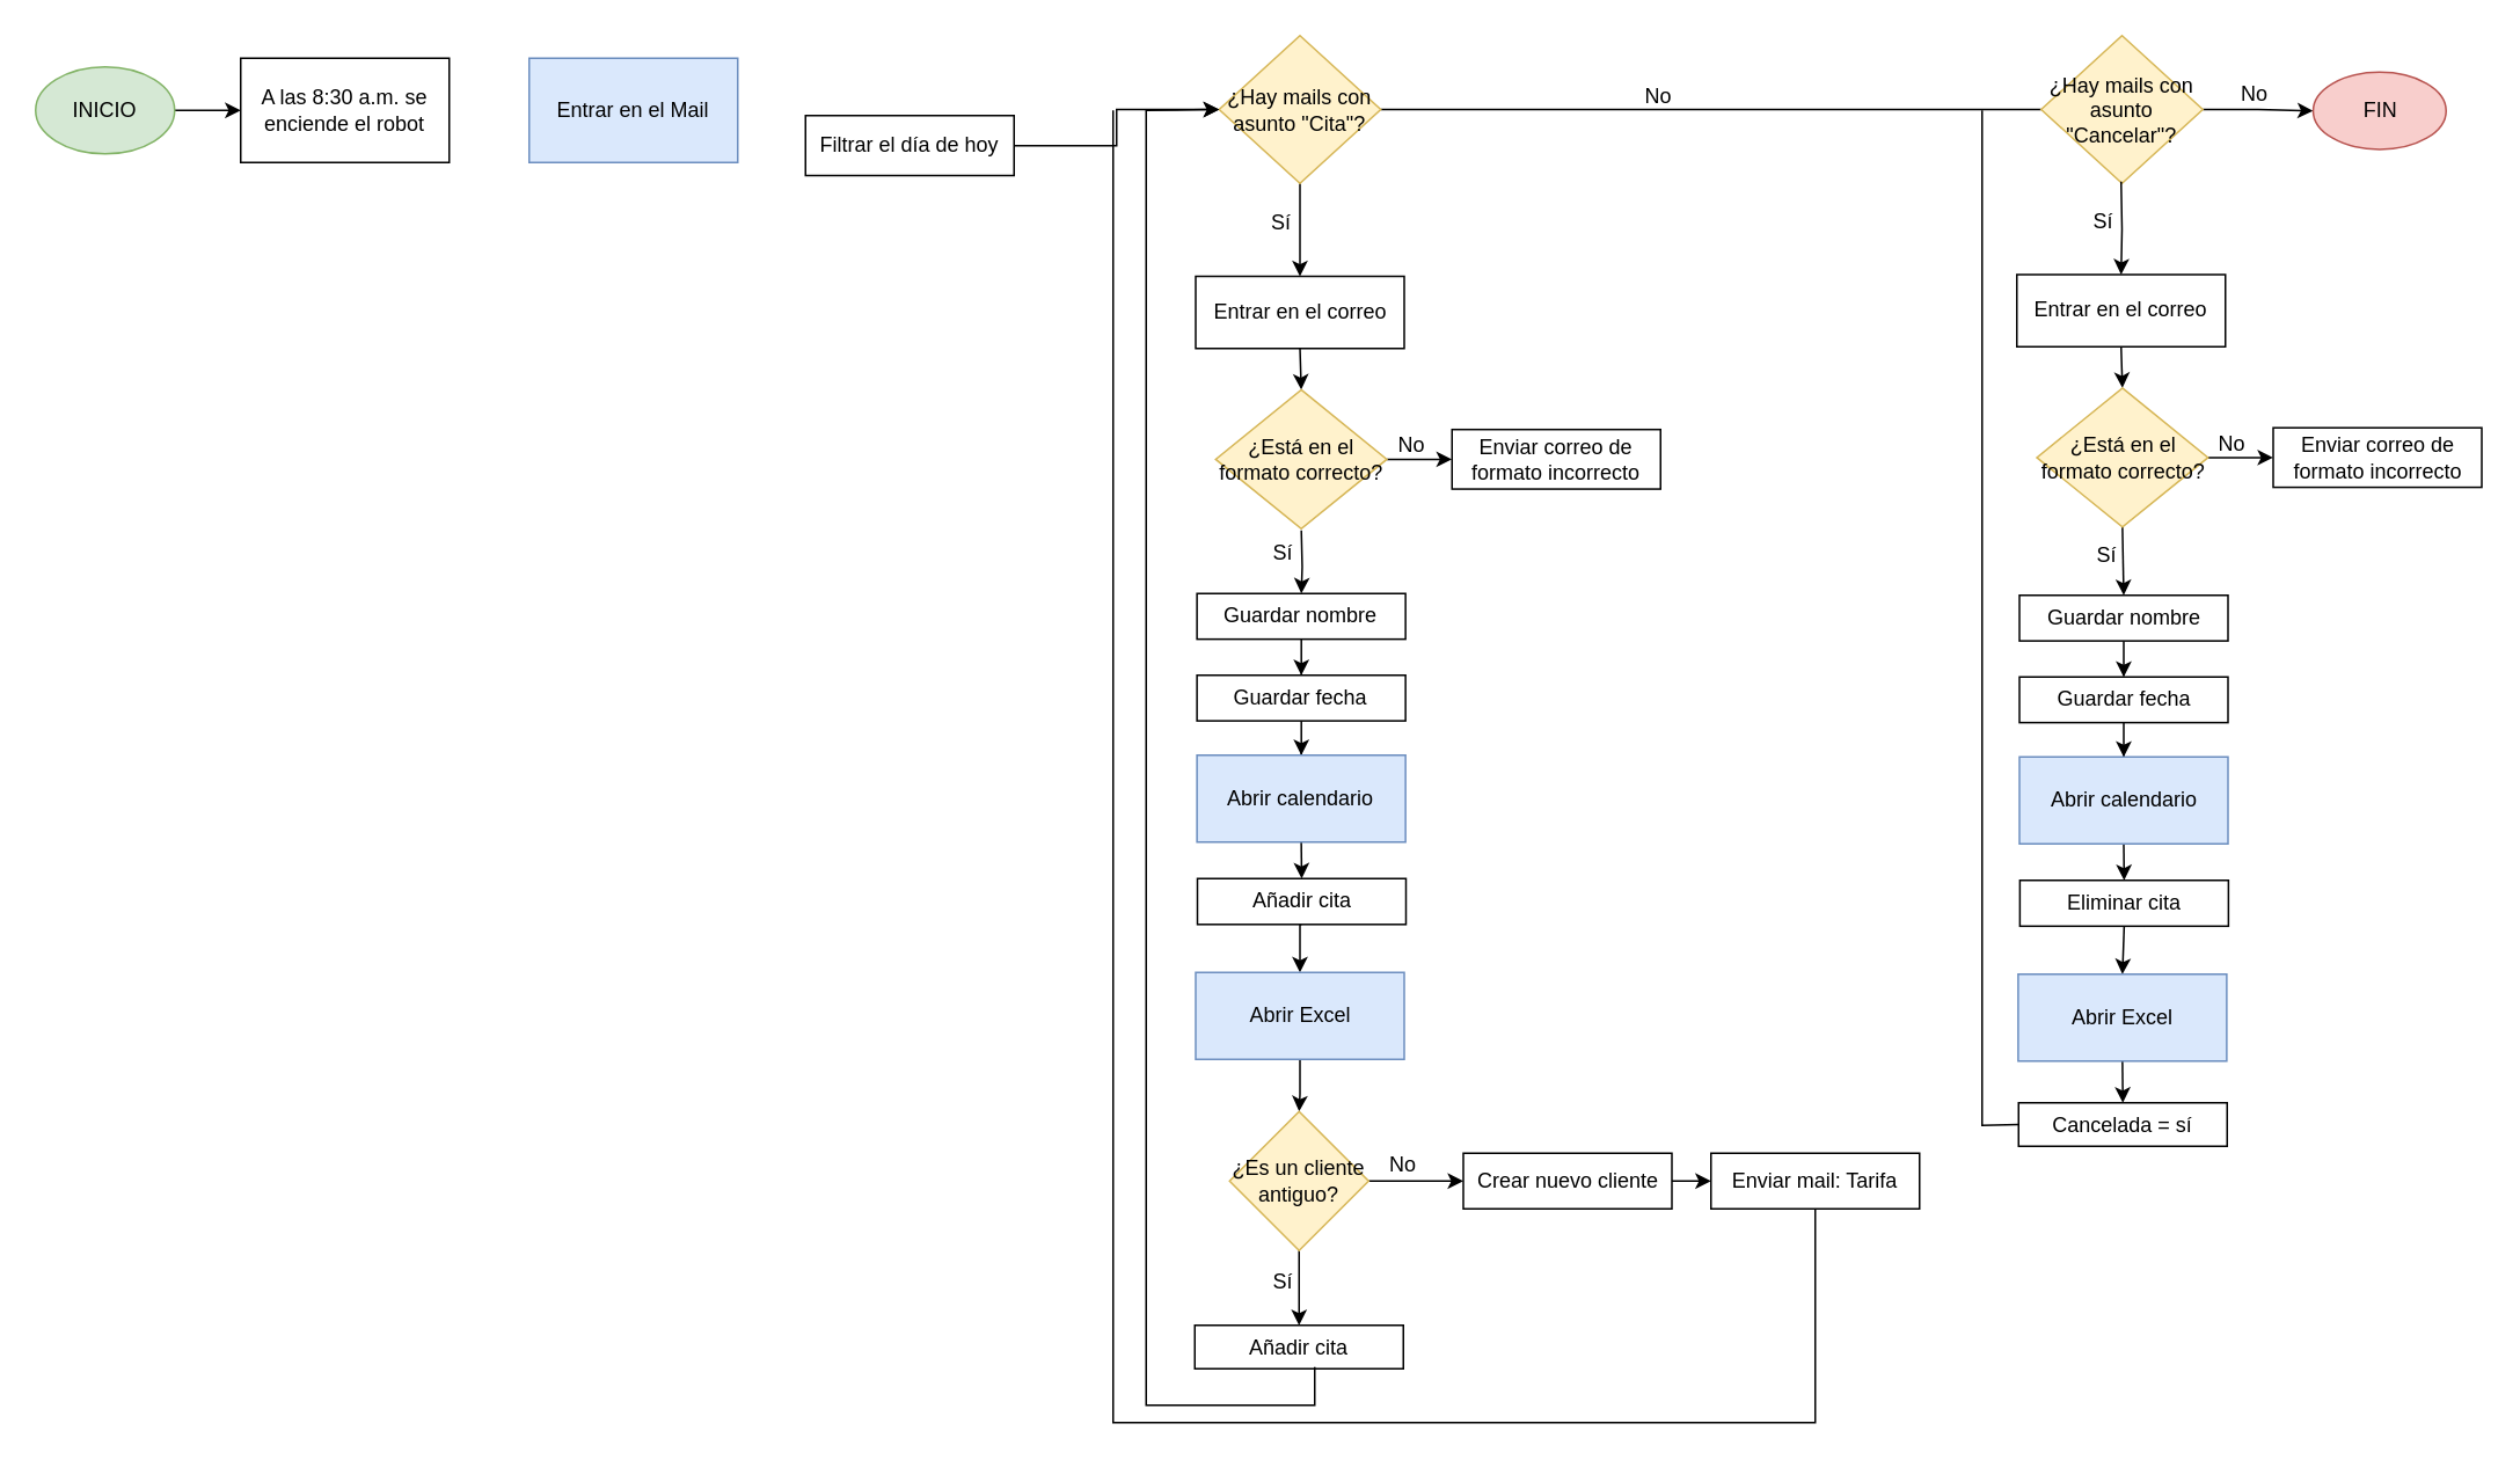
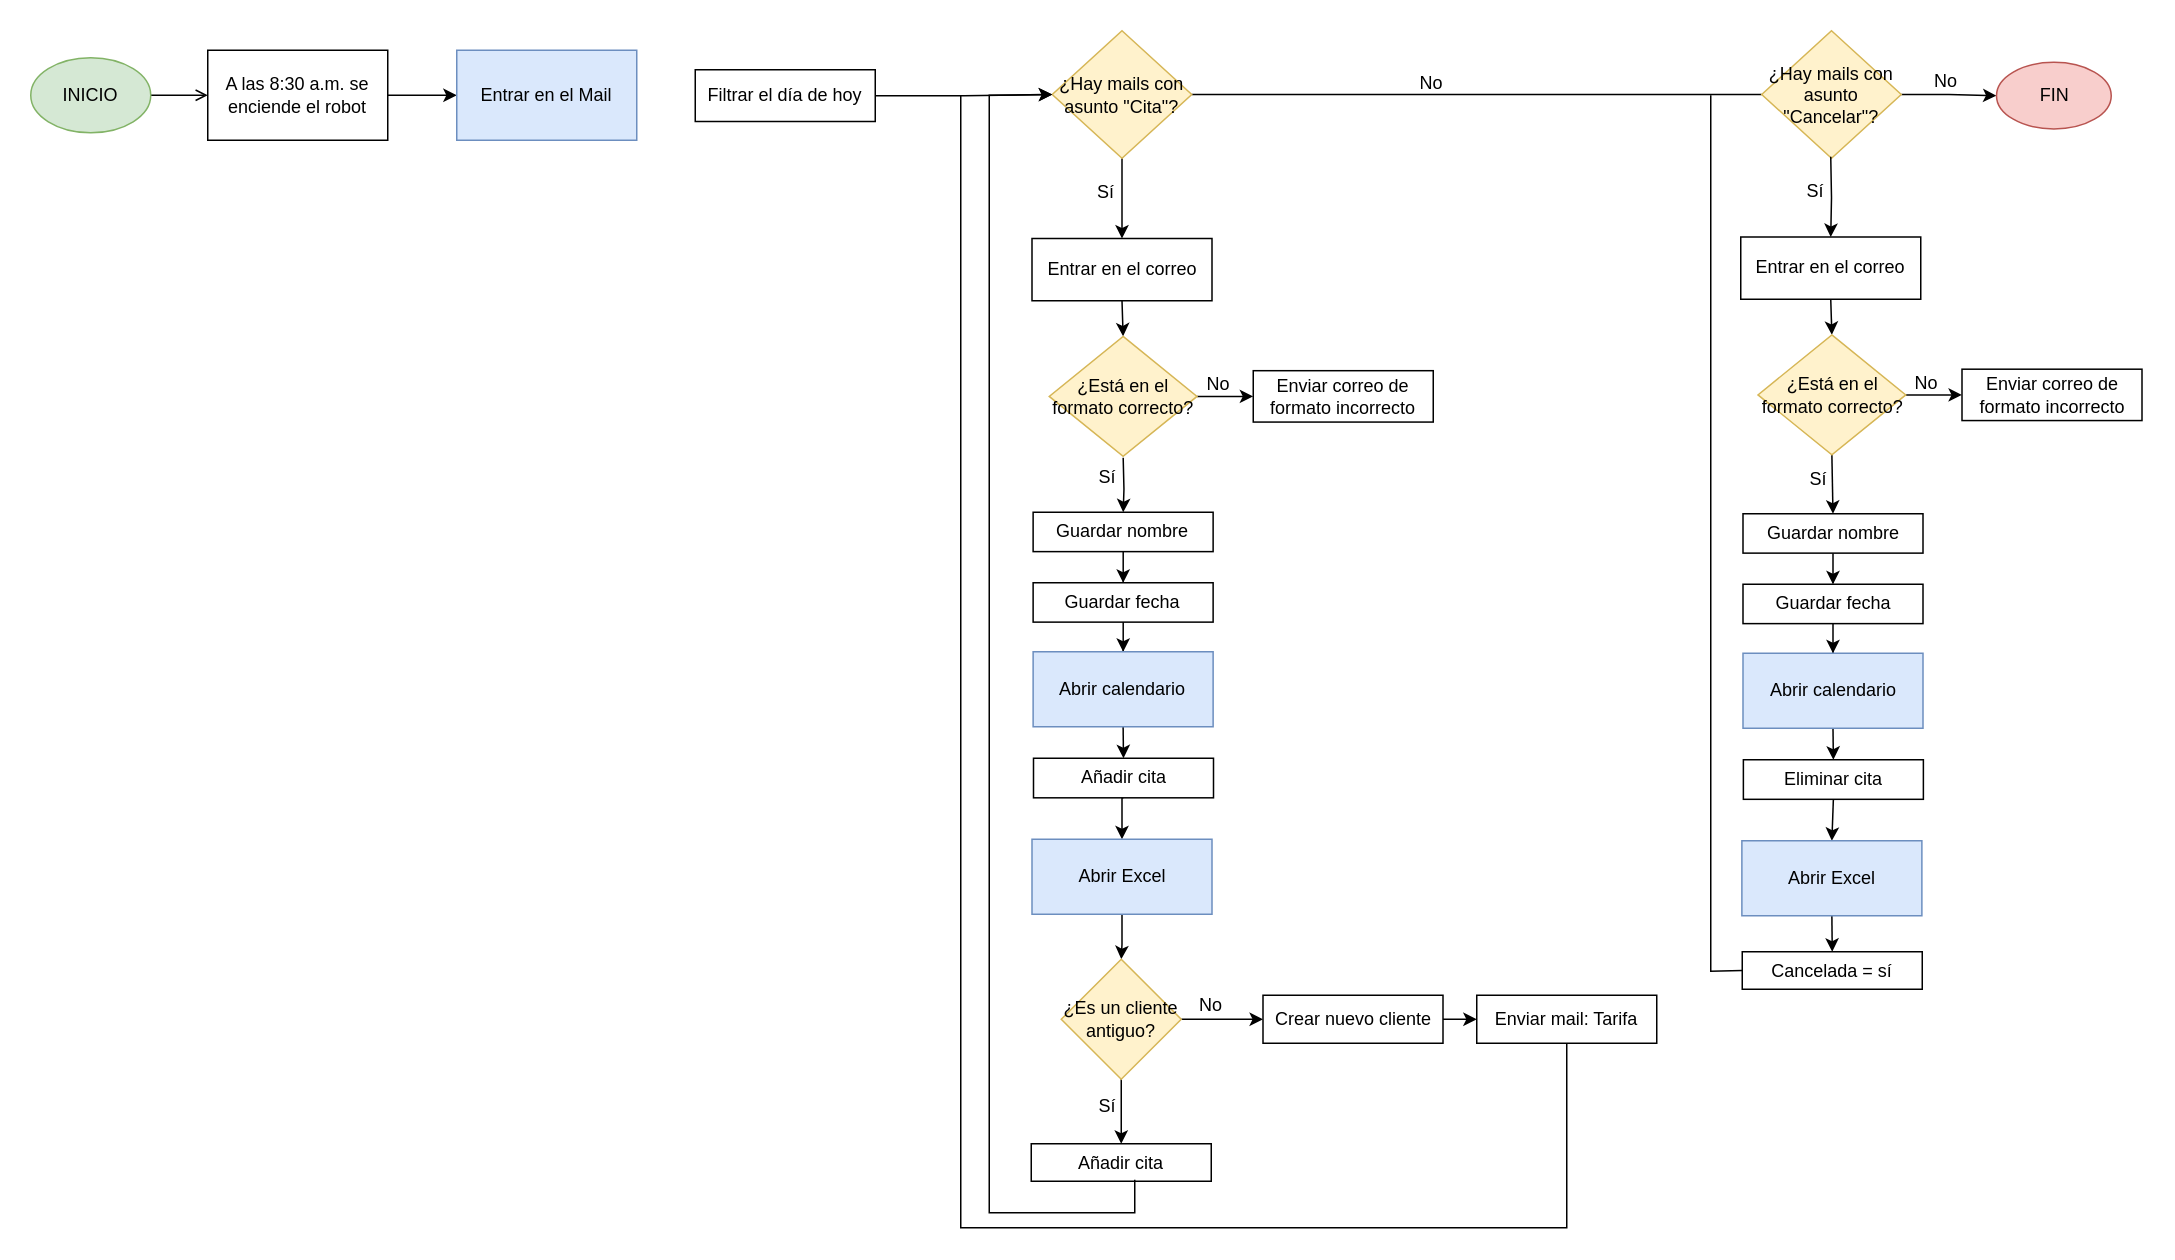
- <mxCell id="2" style="edgeStyle=orthogonalEdgeStyle;rounded=0;orthogonalLoop=1;jettySize=auto;html=1;exitX=1;exitY=0.5;exitDx=0;exitDy=0;entryX=0;entryY=0.5;entryDx=0;entryDy=0;" edge="1" parent="1" source="3" target="5"><mxGeometry relative="1" as="geometry" /></mxCell>
+ <mxCell id="2" style="edgeStyle=orthogonalEdgeStyle;rounded=0;orthogonalLoop=1;jettySize=auto;html=1;exitX=1;exitY=0.5;exitDx=0;exitDy=0;entryX=0;entryY=0.5;entryDx=0;entryDy=0;endArrow=open;" edge="1" parent="1" source="3" target="5"><mxGeometry relative="1" as="geometry" /></mxCell>
+ <mxCell id="4" style="edgeStyle=orthogonalEdgeStyle;rounded=0;orthogonalLoop=1;jettySize=auto;html=1;exitX=1;exitY=0.5;exitDx=0;exitDy=0;entryX=0;entryY=0.5;entryDx=0;entryDy=0;" edge="1" parent="1" source="5" target="6"><mxGeometry relative="1" as="geometry" /></mxCell>
- <mxCell id="34" value="Filtrar el día de hoy" style="whiteSpace=wrap;html=1;" vertex="1" parent="1"><mxGeometry x="463" y="66" width="120" height="34.5" as="geometry" /></mxCell>
+ <mxCell id="34" value="Filtrar el día de hoy" style="whiteSpace=wrap;html=1;" vertex="1" parent="1"><mxGeometry x="463" y="46" width="120" height="34.5" as="geometry" /></mxCell>
